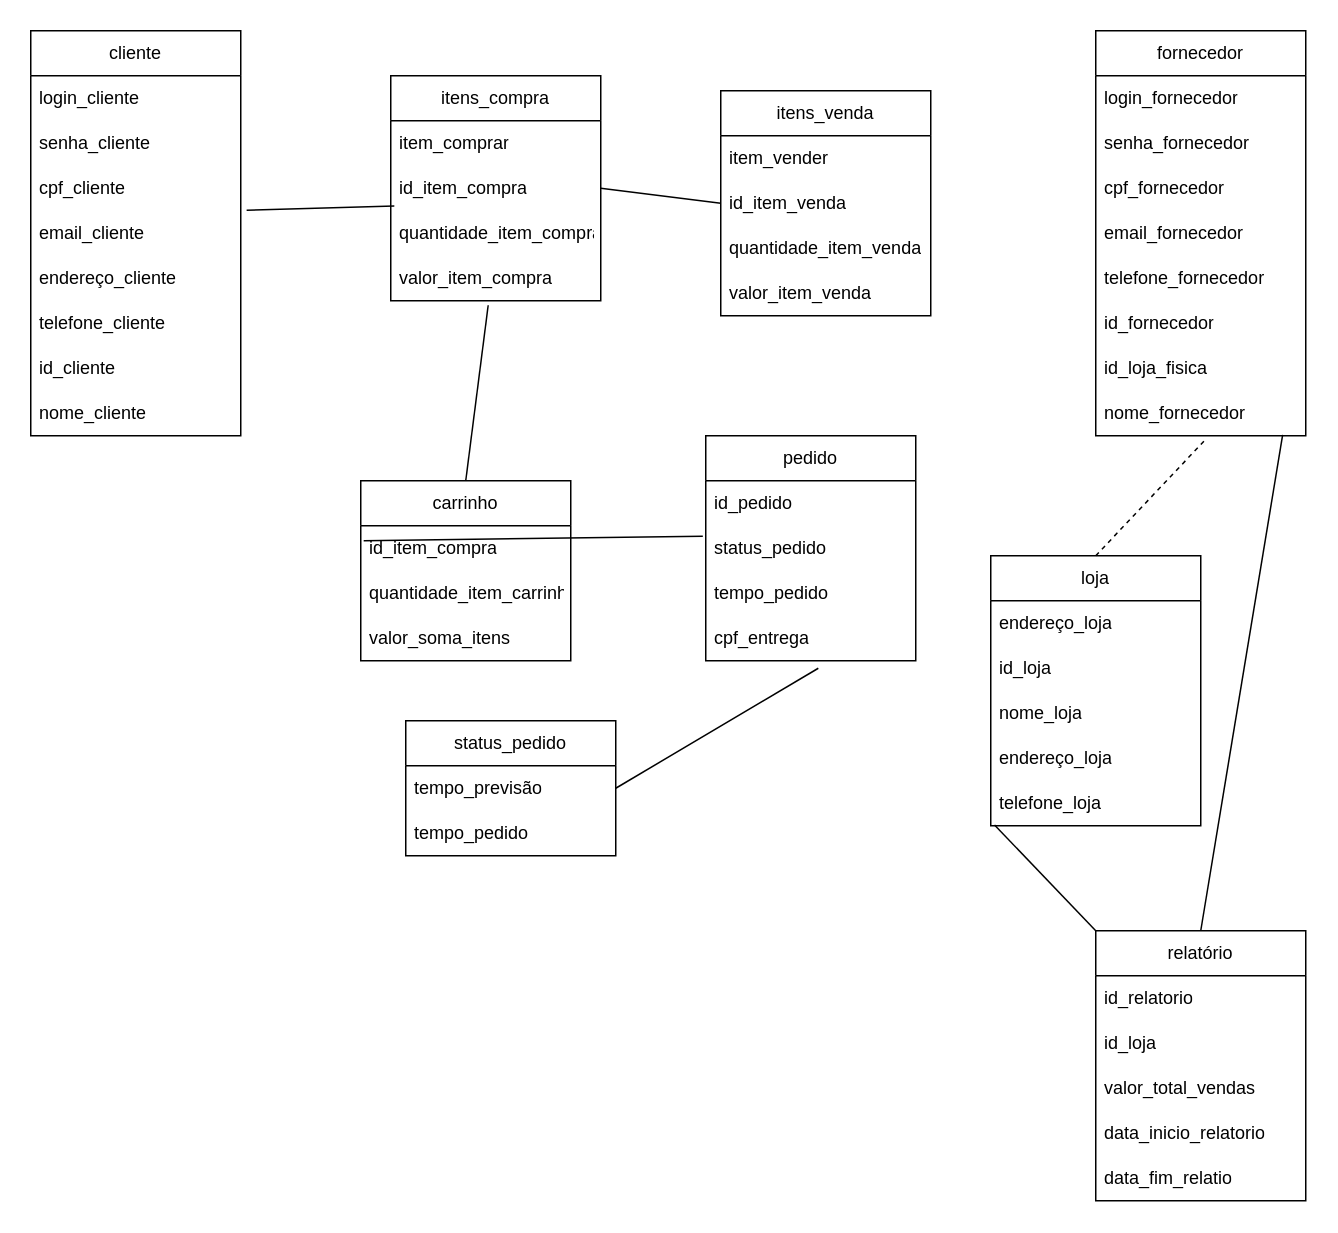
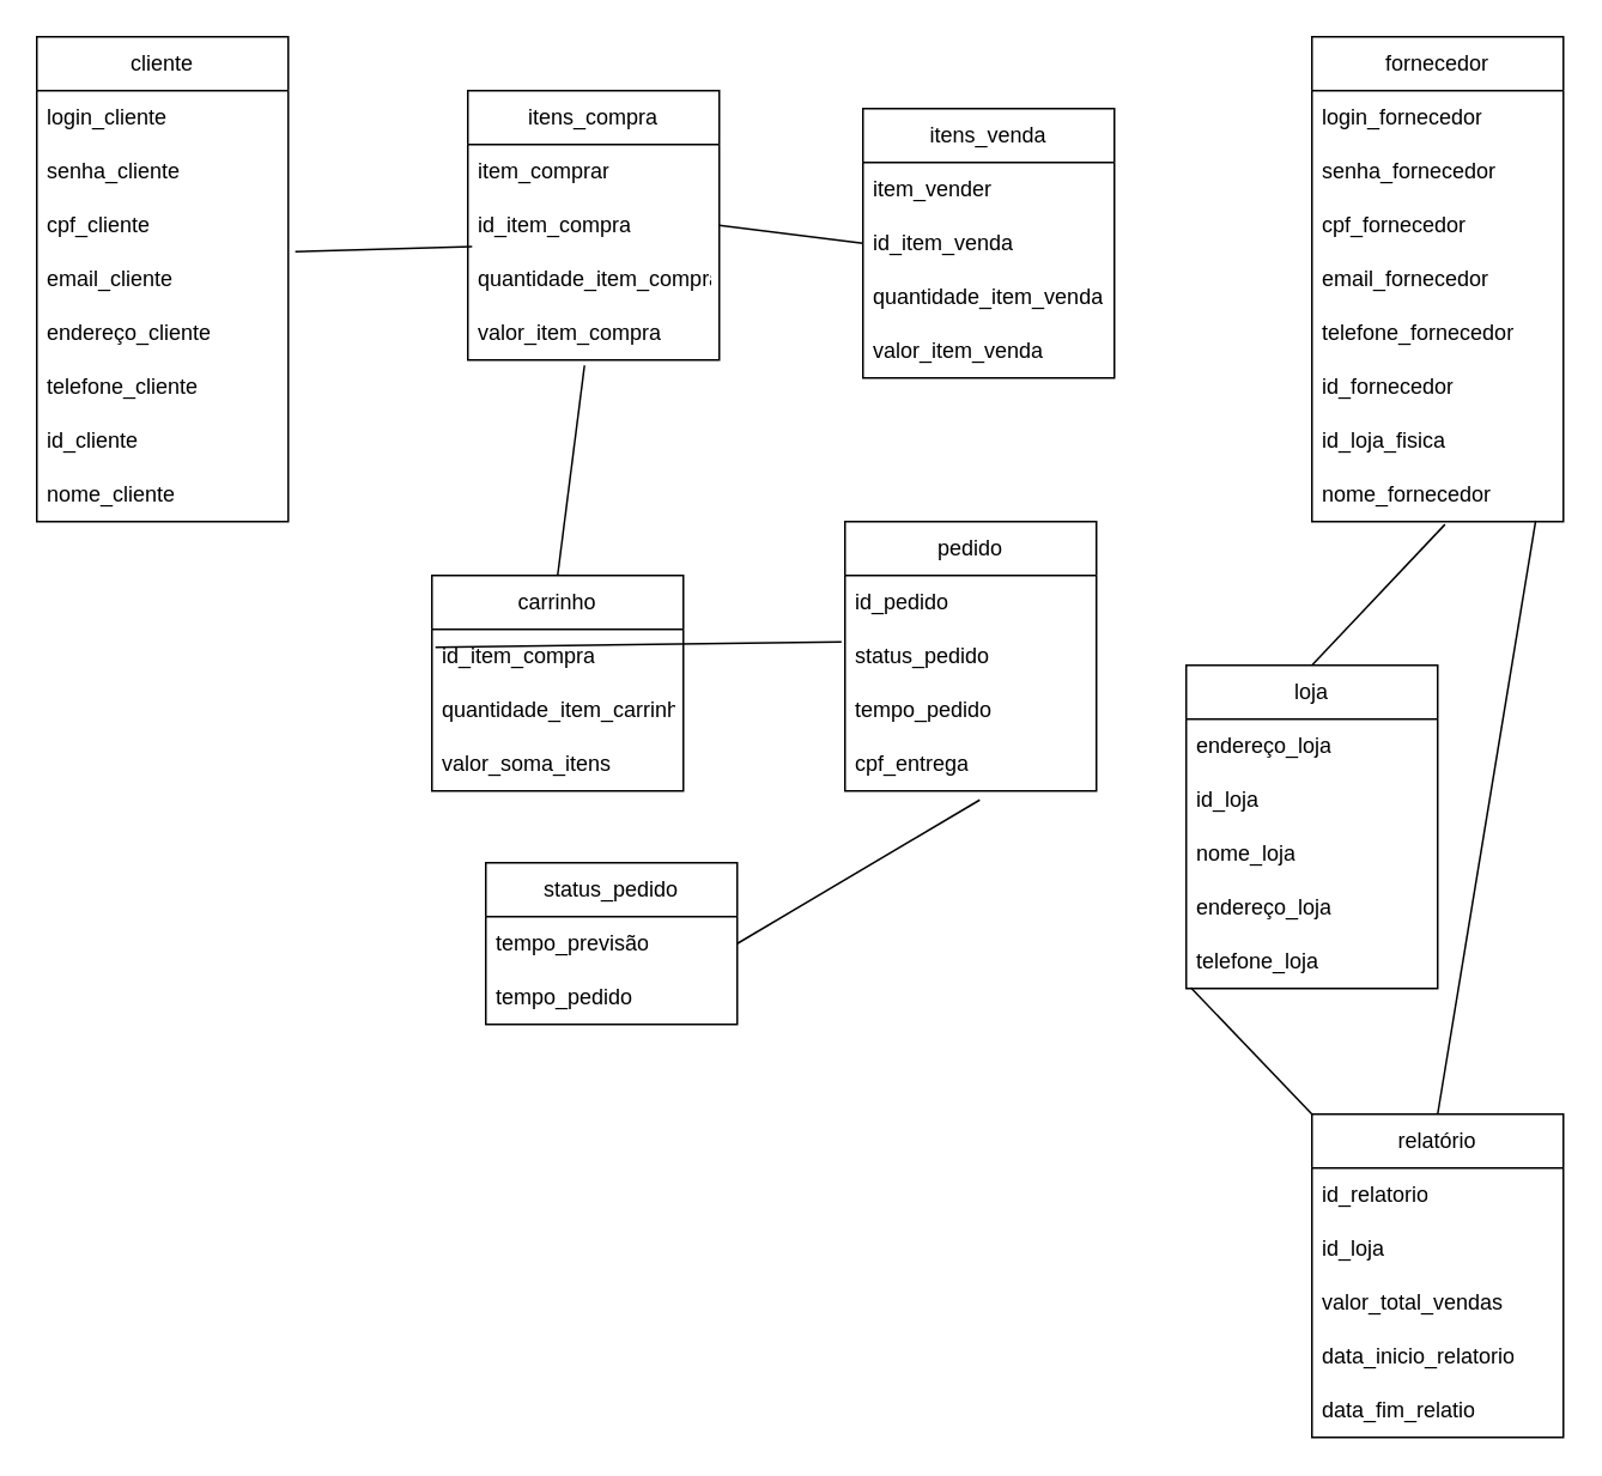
- <mxCell id="53" value="" style="endArrow=none;html=1;rounded=0;entryX=0.529;entryY=1.053;entryDx=0;entryDy=0;entryPerimeter=0;exitX=0.5;exitY=0;exitDx=0;exitDy=0;dashed=1;" edge="1" parent="1" source="47" target="46"><mxGeometry width="50" height="50" relative="1" as="geometry"><mxPoint x="750" y="370" as="sourcePoint" /><mxPoint x="800" y="320" as="targetPoint" /></mxGeometry></mxCell>
+ <mxCell id="53" value="" style="endArrow=none;html=1;rounded=0;entryX=0.529;entryY=1.053;entryDx=0;entryDy=0;entryPerimeter=0;exitX=0.5;exitY=0;exitDx=0;exitDy=0;" edge="1" parent="1" source="47" target="46"><mxGeometry width="50" height="50" relative="1" as="geometry"><mxPoint x="750" y="370" as="sourcePoint" /><mxPoint x="800" y="320" as="targetPoint" /></mxGeometry></mxCell>
